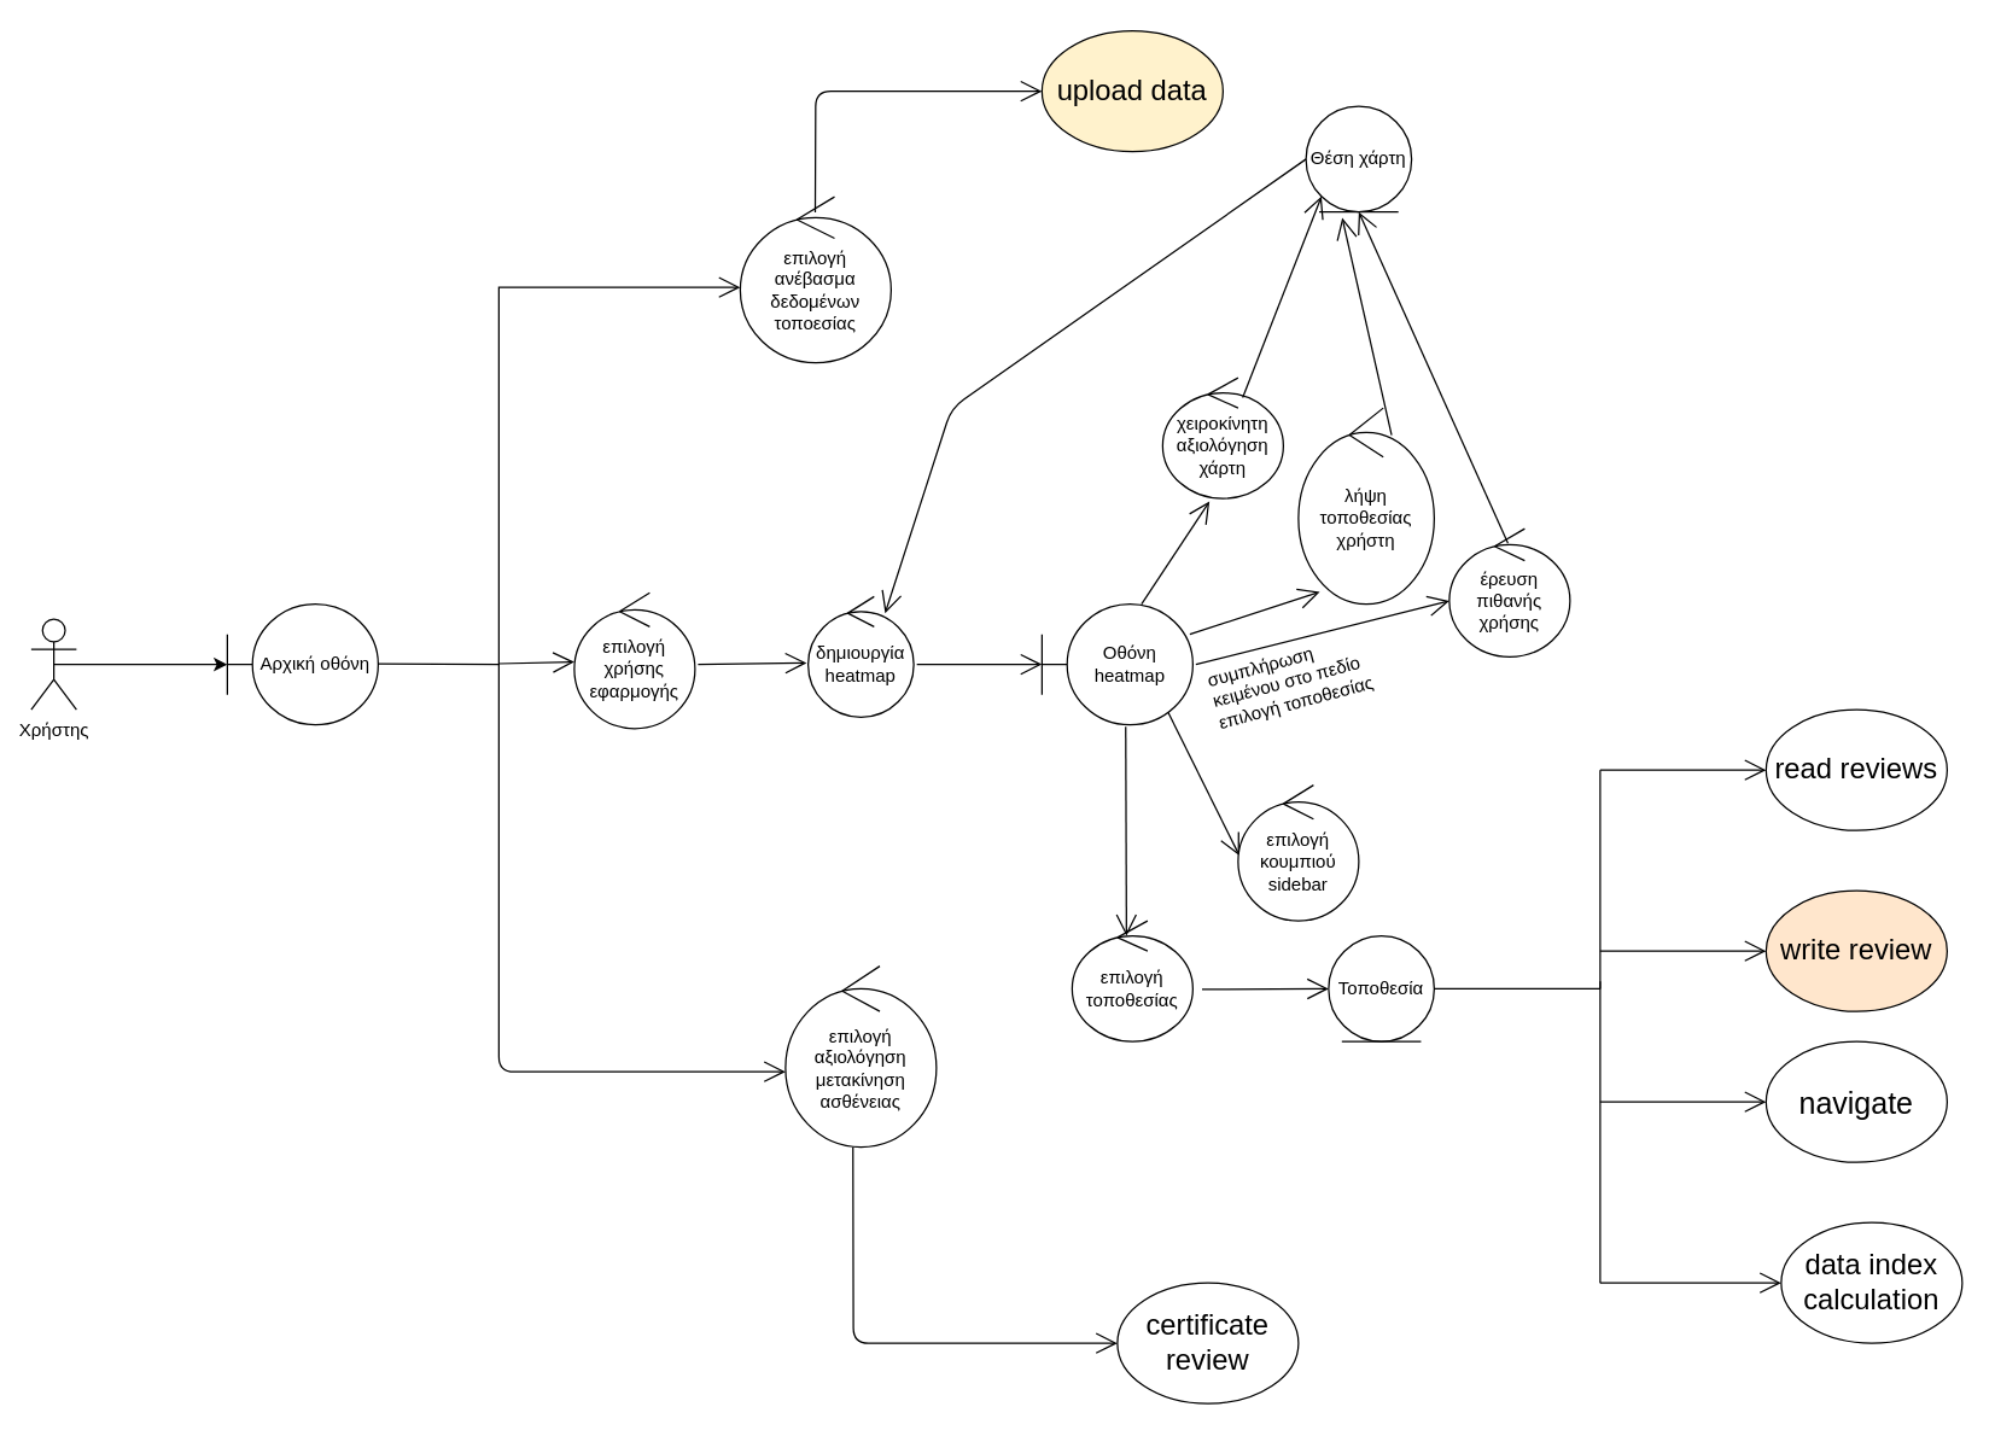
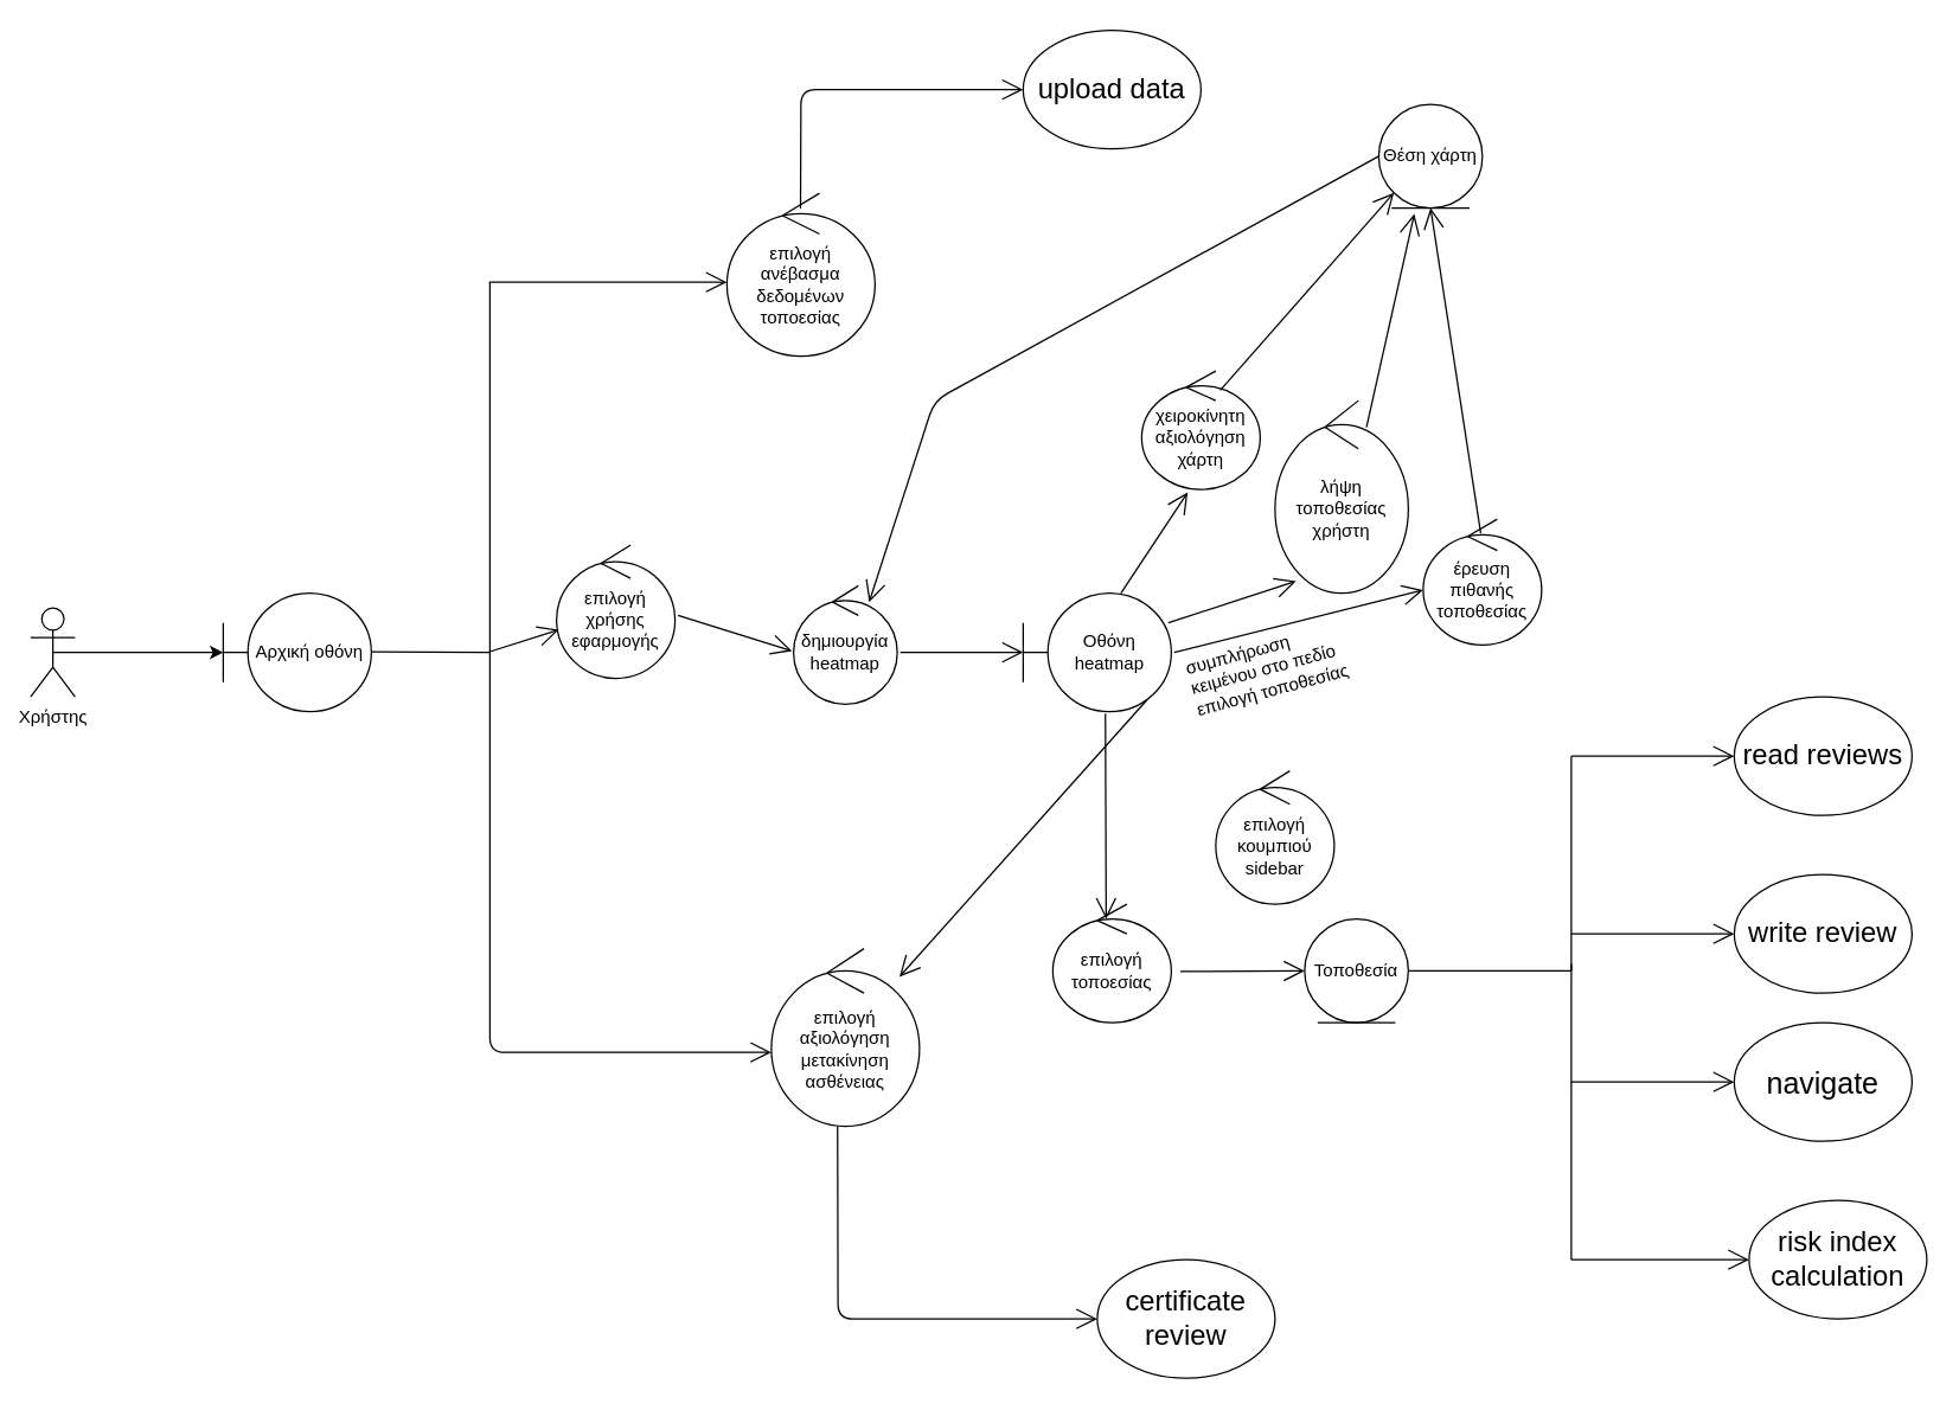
- <mxCell id="38" value="&lt;font style=&quot;font-size: 19px&quot;&gt;upload data&lt;/font&gt;" style="ellipse;whiteSpace=wrap;html=1;fillColor=#fff2cc;" parent="1" vertex="1"><mxGeometry x="690" y="20" width="120" height="80" as="geometry" /></mxCell>
+ <mxCell id="38" value="&lt;font style=&quot;font-size: 19px&quot;&gt;upload data&lt;/font&gt;" style="ellipse;whiteSpace=wrap;html=1;" parent="1" vertex="1"><mxGeometry x="690" y="20" width="120" height="80" as="geometry" /></mxCell>
- <mxCell id="15" value="Θέση χάρτη" style="ellipse;shape=umlEntity;whiteSpace=wrap;html=1;gradientColor=#ffffff;" parent="1" vertex="1"><mxGeometry x="865" y="70" width="70" height="70" as="geometry" /></mxCell>
+ <mxCell id="15" value="Θέση χάρτη" style="ellipse;shape=umlEntity;whiteSpace=wrap;html=1;gradientColor=#ffffff;" parent="1" vertex="1"><mxGeometry x="930" width="70" height="70" as="geometry" y="70" /></mxCell>
- <mxCell id="16" value="έρευση πιθανής χρήσης" style="ellipse;shape=umlControl;whiteSpace=wrap;html=1;gradientColor=#ffffff;" parent="1" vertex="1"><mxGeometry x="960" y="350" width="80" height="85" as="geometry" /></mxCell>
+ <mxCell id="16" value="έρευση πιθανής τοποθεσίας" style="ellipse;shape=umlControl;whiteSpace=wrap;html=1;gradientColor=#ffffff;" parent="1" vertex="1"><mxGeometry x="960" y="350" width="80" height="85" as="geometry" /></mxCell>
- <mxCell id="41" value="επιλογή χρήσης εφαρμογής" style="ellipse;shape=umlControl;whiteSpace=wrap;html=1;gradientColor=#ffffff;" parent="1" vertex="1"><mxGeometry x="380" y="392.5" width="80" height="90" as="geometry" /></mxCell>
+ <mxCell id="41" value="επιλογή χρήσης εφαρμογής" style="ellipse;shape=umlControl;whiteSpace=wrap;html=1;gradientColor=#ffffff;" parent="1" vertex="1"><mxGeometry x="375" y="367.5" width="80" height="90" as="geometry" /></mxCell>
- <mxCell id="31" value="" style="endArrow=open;endFill=1;endSize=12;html=1;exitX=0.837;exitY=0.899;exitDx=0;exitDy=0;exitPerimeter=0;entryX=0.01;entryY=0.518;entryDx=0;entryDy=0;entryPerimeter=0;" parent="1" source="11" target="32" edge="1"><mxGeometry width="160" relative="1" as="geometry"><mxPoint x="730" y="570" as="sourcePoint" /><mxPoint x="800" y="540" as="targetPoint" /></mxGeometry></mxCell>
+ <mxCell id="31" value="" style="endArrow=open;endFill=1;endSize=12;html=1;exitX=0.837;exitY=0.899;exitDx=0;exitDy=0;exitPerimeter=0;" parent="1" source="11" target="8" edge="1"><mxGeometry width="160" relative="1" as="geometry"><mxPoint x="730" y="570" as="sourcePoint" /><mxPoint x="800" y="540" as="targetPoint" /></mxGeometry></mxCell>
- <mxCell id="34" value="&lt;font style=&quot;font-size: 19px&quot;&gt;write review&lt;/font&gt;" style="ellipse;whiteSpace=wrap;html=1;fillColor=#ffe6cc;" parent="1" vertex="1"><mxGeometry x="1170" y="590" width="120" height="80" as="geometry" /></mxCell>
+ <mxCell id="34" value="&lt;font style=&quot;font-size: 19px&quot;&gt;write review&lt;/font&gt;" style="ellipse;whiteSpace=wrap;html=1;" parent="1" vertex="1"><mxGeometry x="1170" y="590" width="120" height="80" as="geometry" /></mxCell>
- <mxCell id="20" value="επιλογή τοποθεσίας" style="ellipse;shape=umlControl;whiteSpace=wrap;html=1;gradientColor=#ffffff;" parent="1" vertex="1"><mxGeometry x="710" y="610" width="80" height="80" as="geometry" /></mxCell>
+ <mxCell id="20" value="επιλογή τοποεσίας" style="ellipse;shape=umlControl;whiteSpace=wrap;html=1;gradientColor=#ffffff;" parent="1" vertex="1"><mxGeometry x="710" y="610" width="80" height="80" as="geometry" /></mxCell>
- <mxCell id="36" value="&lt;font style=&quot;font-size: 19px&quot;&gt;data index calculation&lt;/font&gt;" style="ellipse;whiteSpace=wrap;html=1;" parent="1" vertex="1"><mxGeometry x="1180" y="810" width="120" height="80" as="geometry" /></mxCell>
+ <mxCell id="36" value="&lt;font style=&quot;font-size: 19px&quot;&gt;risk index calculation&lt;/font&gt;" style="ellipse;whiteSpace=wrap;html=1;" parent="1" vertex="1"><mxGeometry x="1180" y="810" width="120" height="80" as="geometry" /></mxCell>
